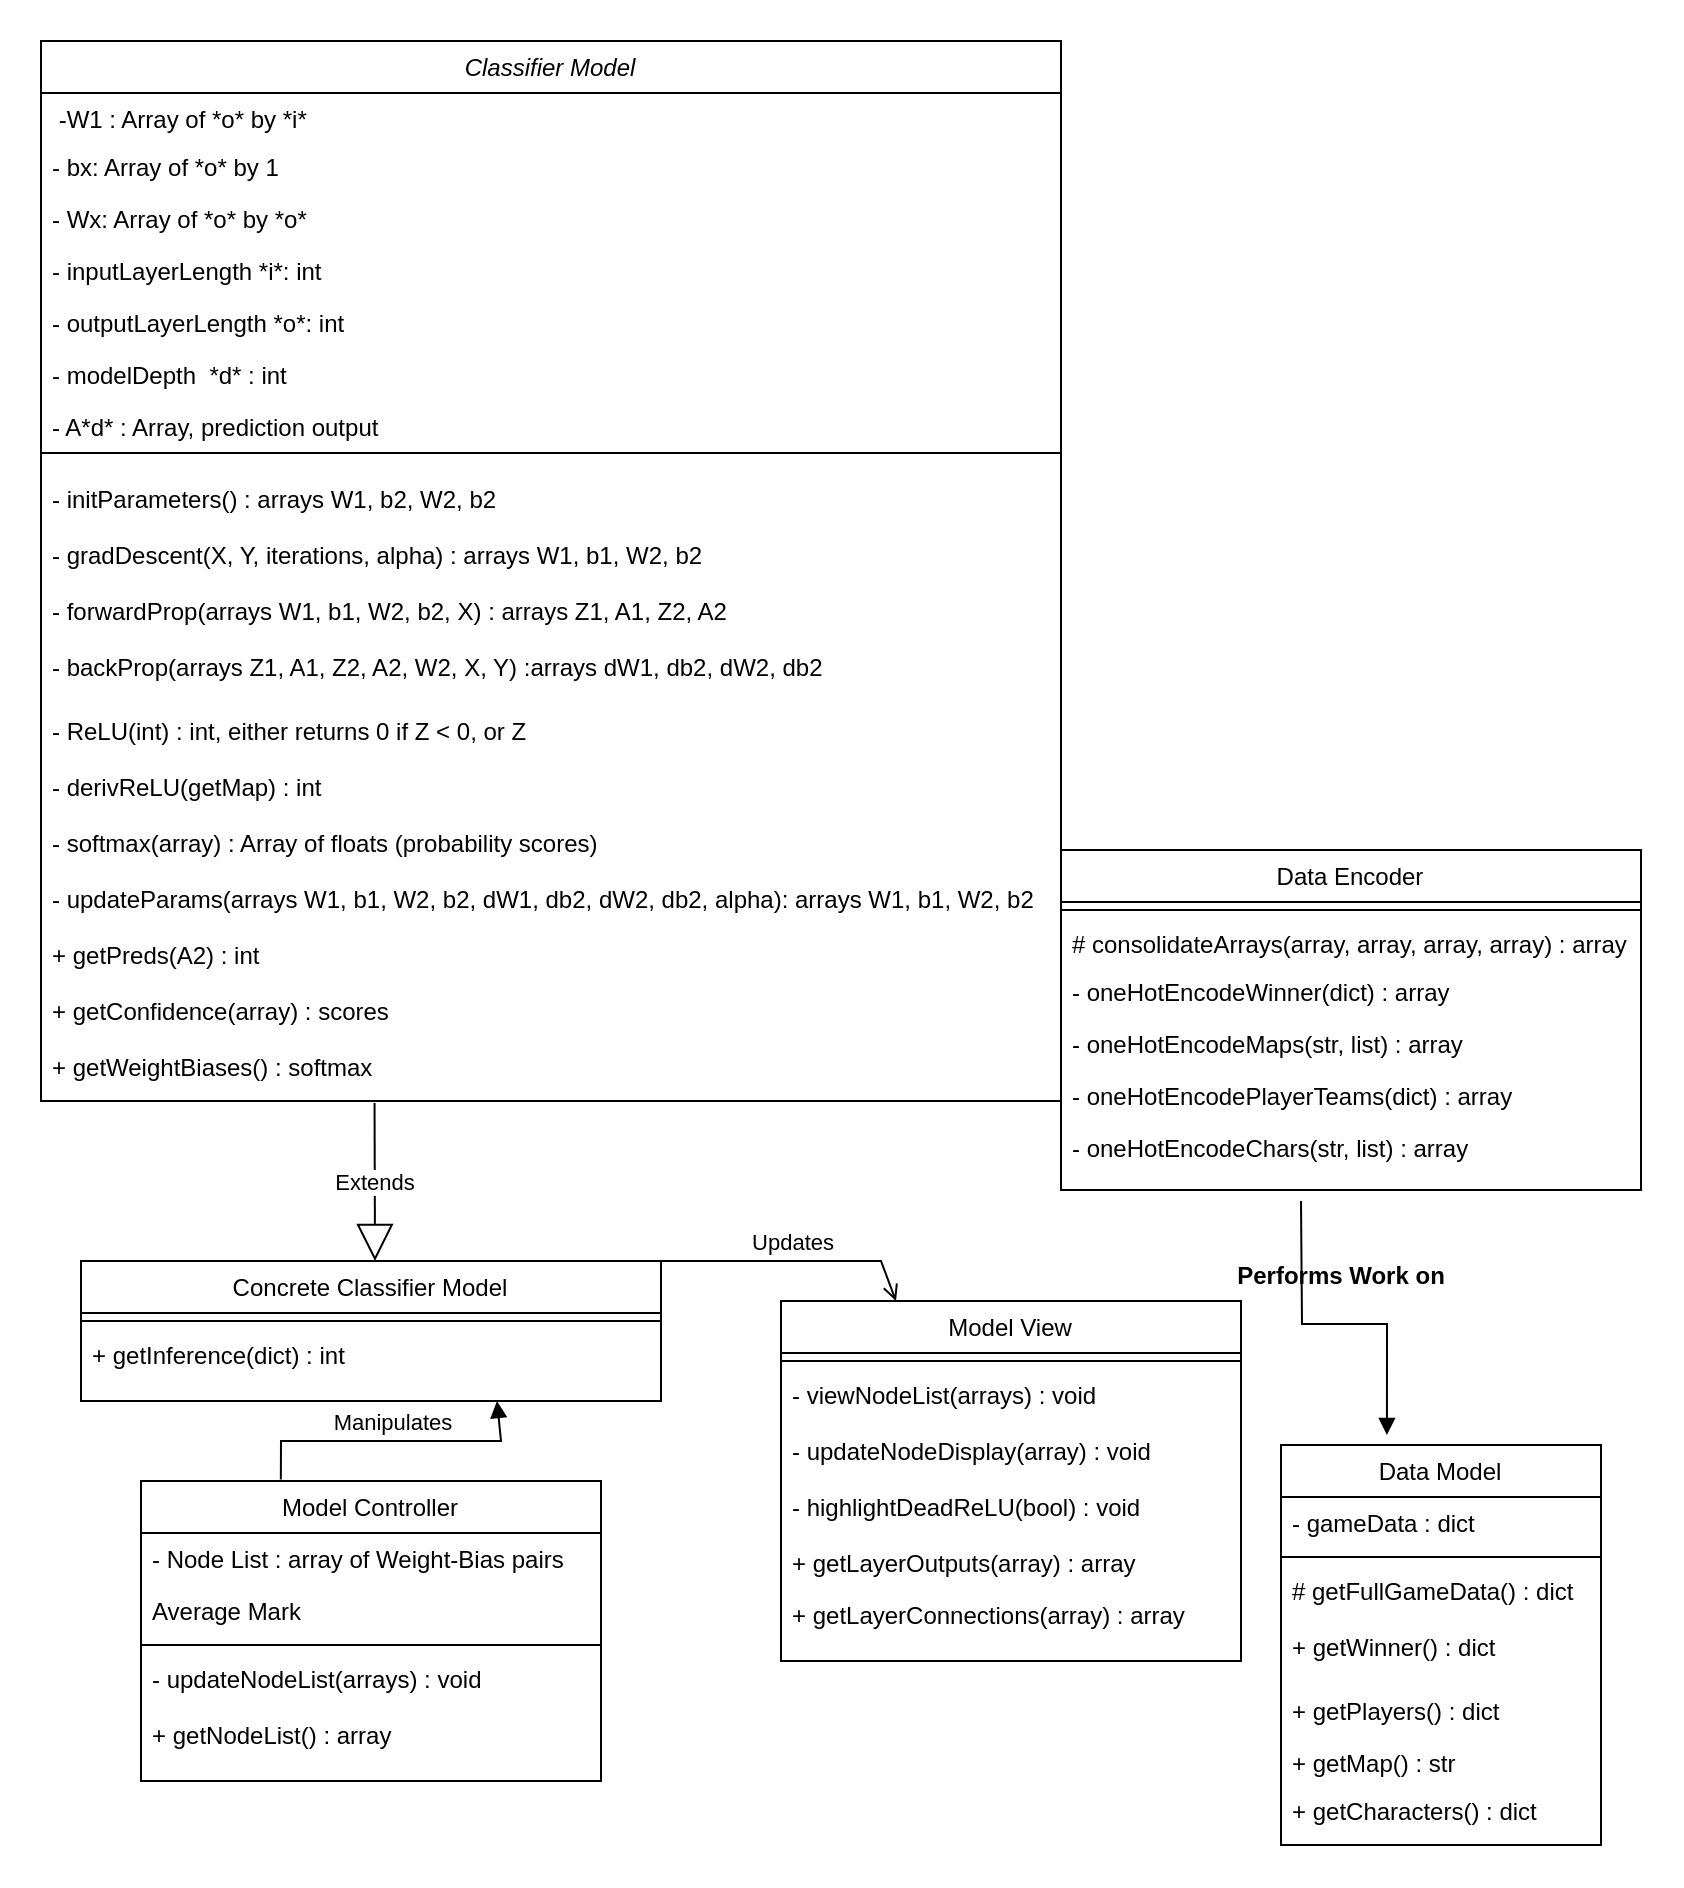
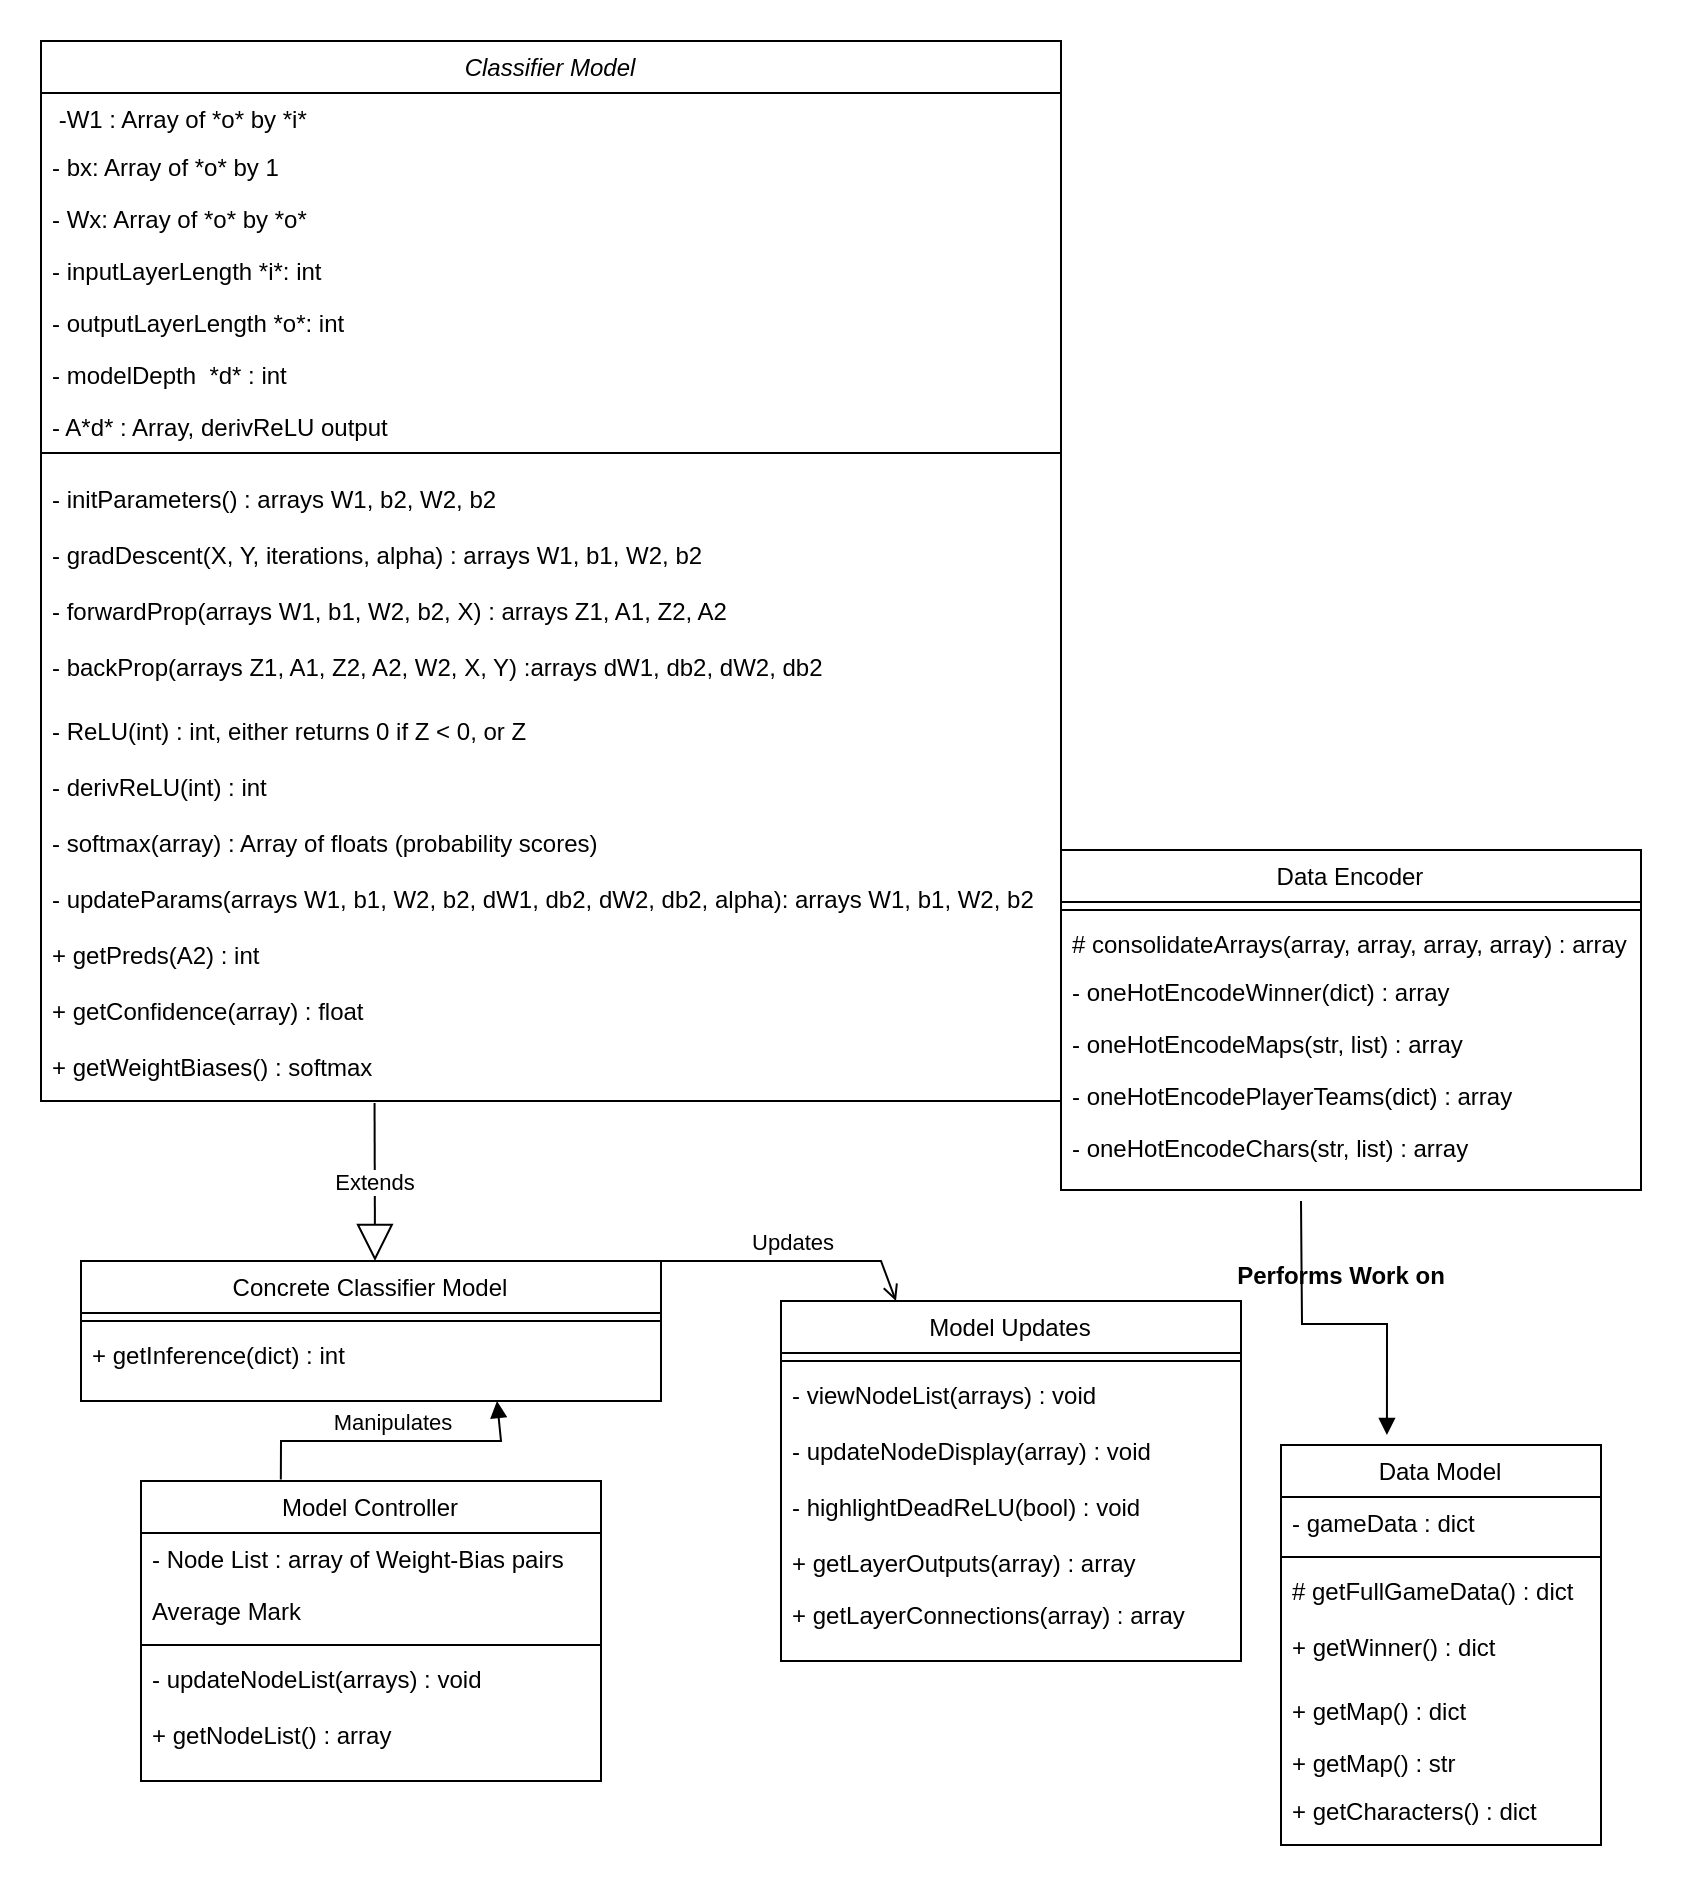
- <mxCell id="9" value="- A*d* : Array, prediction output" style="text;align=left;verticalAlign=top;spacingLeft=4;spacingRight=4;overflow=hidden;rotatable=0;points=[[0,0.5],[1,0.5]];portConstraint=eastwest;rounded=0;shadow=0;html=0;" vertex="1" parent="2"><mxGeometry y="180" width="510" height="16" as="geometry" /></mxCell>
+ <mxCell id="9" value="- A*d* : Array, derivReLU output" style="text;align=left;verticalAlign=top;spacingLeft=4;spacingRight=4;overflow=hidden;rotatable=0;points=[[0,0.5],[1,0.5]];portConstraint=eastwest;rounded=0;shadow=0;html=0;" vertex="1" parent="2"><mxGeometry y="180" width="510" height="16" as="geometry" /></mxCell>
- <mxCell id="16" value="- derivReLU(getMap) : int" style="text;align=left;verticalAlign=top;spacingLeft=4;spacingRight=4;overflow=hidden;rotatable=0;points=[[0,0.5],[1,0.5]];portConstraint=eastwest;" vertex="1" parent="2"><mxGeometry y="360" width="510" height="28" as="geometry" /></mxCell>
+ <mxCell id="16" value="- derivReLU(int) : int" style="text;align=left;verticalAlign=top;spacingLeft=4;spacingRight=4;overflow=hidden;rotatable=0;points=[[0,0.5],[1,0.5]];portConstraint=eastwest;" vertex="1" parent="2"><mxGeometry y="360" width="510" height="28" as="geometry" /></mxCell>
- <mxCell id="20" value="+ getConfidence(array) : scores" style="text;align=left;verticalAlign=top;spacingLeft=4;spacingRight=4;overflow=hidden;rotatable=0;points=[[0,0.5],[1,0.5]];portConstraint=eastwest;" vertex="1" parent="2"><mxGeometry y="472" width="510" height="28" as="geometry" /></mxCell>
+ <mxCell id="20" value="+ getConfidence(array) : float" style="text;align=left;verticalAlign=top;spacingLeft=4;spacingRight=4;overflow=hidden;rotatable=0;points=[[0,0.5],[1,0.5]];portConstraint=eastwest;" vertex="1" parent="2"><mxGeometry y="472" width="510" height="28" as="geometry" /></mxCell>
- <mxCell id="42" value="Model View" style="swimlane;fontStyle=0;align=center;verticalAlign=top;childLayout=stackLayout;horizontal=1;startSize=26;horizontalStack=0;resizeParent=1;resizeLast=0;collapsible=1;marginBottom=0;rounded=0;shadow=0;strokeWidth=1;" vertex="1" parent="1"><mxGeometry x="390" y="650" width="230" height="180" as="geometry"><mxRectangle x="130" y="380" width="160" height="26" as="alternateBounds" /></mxGeometry></mxCell>
+ <mxCell id="42" value="Model Updates" style="swimlane;fontStyle=0;align=center;verticalAlign=top;childLayout=stackLayout;horizontal=1;startSize=26;horizontalStack=0;resizeParent=1;resizeLast=0;collapsible=1;marginBottom=0;rounded=0;shadow=0;strokeWidth=1;" vertex="1" parent="1"><mxGeometry x="390" y="650" width="230" height="180" as="geometry"><mxRectangle x="130" y="380" width="160" height="26" as="alternateBounds" /></mxGeometry></mxCell>
- <mxCell id="39" value="+ getPlayers() : dict" style="text;align=left;verticalAlign=top;spacingLeft=4;spacingRight=4;overflow=hidden;rotatable=0;points=[[0,0.5],[1,0.5]];portConstraint=eastwest;" vertex="1" parent="35"><mxGeometry y="120" width="160" height="26" as="geometry" /></mxCell>
+ <mxCell id="39" value="+ getMap() : dict" style="text;align=left;verticalAlign=top;spacingLeft=4;spacingRight=4;overflow=hidden;rotatable=0;points=[[0,0.5],[1,0.5]];portConstraint=eastwest;" vertex="1" parent="35"><mxGeometry y="120" width="160" height="26" as="geometry" /></mxCell>
